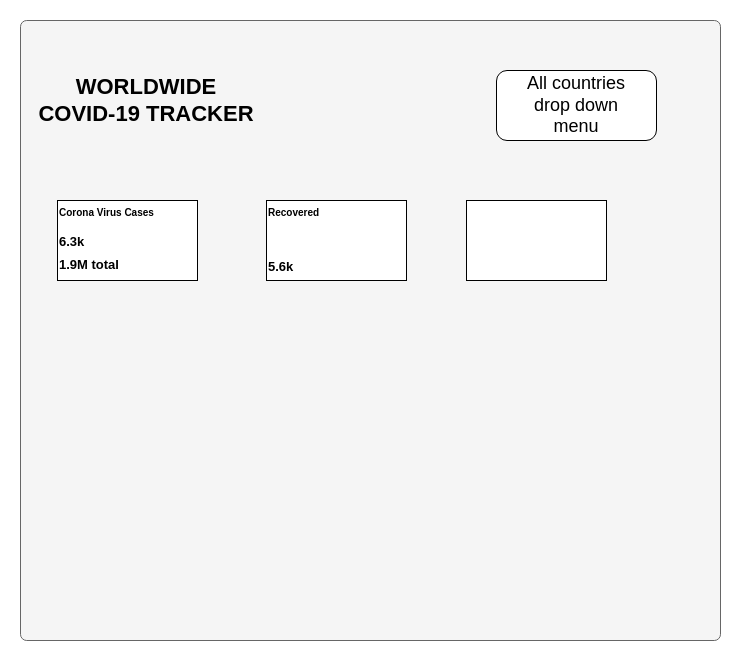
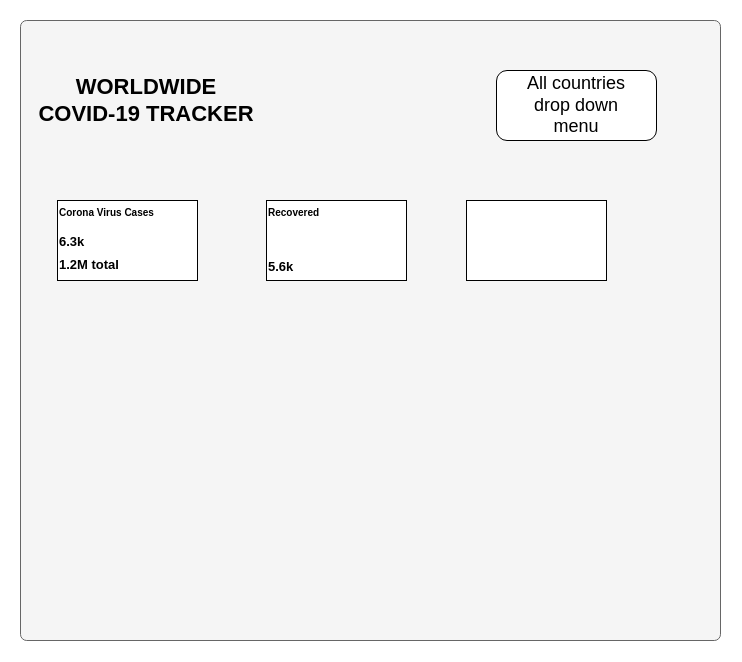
- <mxCell id="11" value="&lt;b&gt;&lt;font style=&quot;font-size: 13px&quot;&gt;1.9M total&lt;/font&gt;&lt;/b&gt;" style="text;html=1;strokeColor=none;fillColor=none;align=left;verticalAlign=middle;whiteSpace=wrap;rounded=0;fontSize=18;" vertex="1" parent="1"><mxGeometry x="57" y="250" width="100.5" height="25" as="geometry" /></mxCell>
+ <mxCell id="11" value="&lt;b&gt;&lt;font style=&quot;font-size: 13px&quot;&gt;1.2M total&lt;/font&gt;&lt;/b&gt;" style="text;html=1;strokeColor=none;fillColor=none;align=left;verticalAlign=middle;whiteSpace=wrap;rounded=0;fontSize=18;" vertex="1" parent="1"><mxGeometry x="57" y="250" width="100.5" height="25" as="geometry" /></mxCell>
